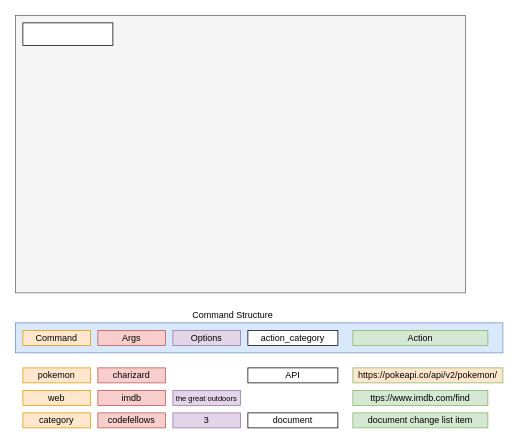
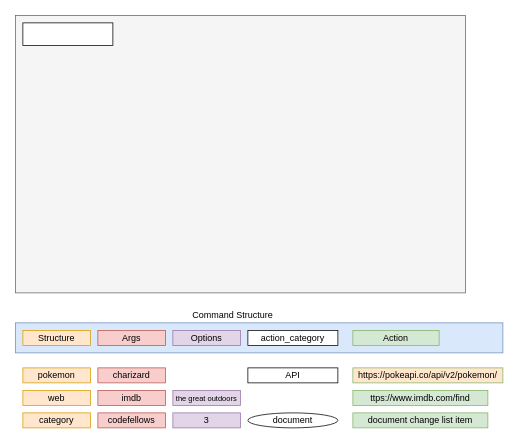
- <mxCell id="18" value="Command" style="rounded=0;whiteSpace=wrap;html=1;fillColor=#ffe6cc;strokeColor=#d79b00;" vertex="1" parent="1"><mxGeometry x="30" y="440" width="90" height="20" as="geometry" /></mxCell>
+ <mxCell id="18" value="Structure" style="rounded=0;whiteSpace=wrap;html=1;fillColor=#ffe6cc;strokeColor=#d79b00;" vertex="1" parent="1"><mxGeometry x="30" y="440" width="90" height="20" as="geometry" /></mxCell>
- <mxCell id="14" value="Action" style="rounded=0;whiteSpace=wrap;html=1;fillColor=#d5e8d4;strokeColor=#82b366;" vertex="1" parent="1"><mxGeometry x="470" y="440" width="180" height="20" as="geometry" /></mxCell>
+ <mxCell id="14" value="Action" style="rounded=0;whiteSpace=wrap;html=1;fillColor=#d5e8d4;strokeColor=#82b366;" vertex="1" parent="1"><mxGeometry x="470" y="440" width="115" height="20" as="geometry" /></mxCell>
- <mxCell id="23" value="document" style="rounded=0;whiteSpace=wrap;html=1;" vertex="1" parent="1"><mxGeometry x="330" y="550" width="120" height="20" as="geometry" /></mxCell>
+ <mxCell id="23" value="document" style="ellipse;whiteSpace=wrap;html=1;" vertex="1" parent="1"><mxGeometry x="330" y="550" width="120" height="20" as="geometry" /></mxCell>
